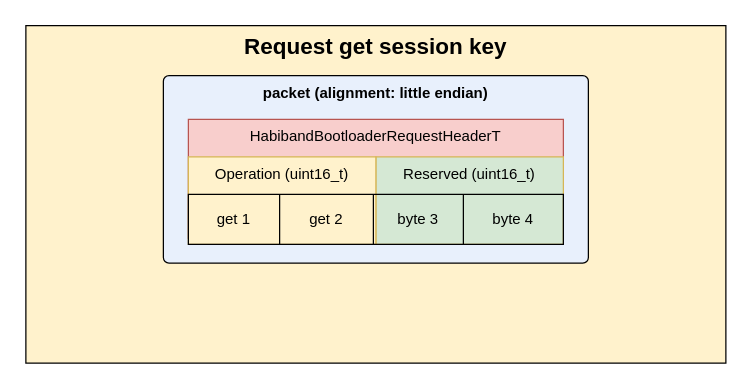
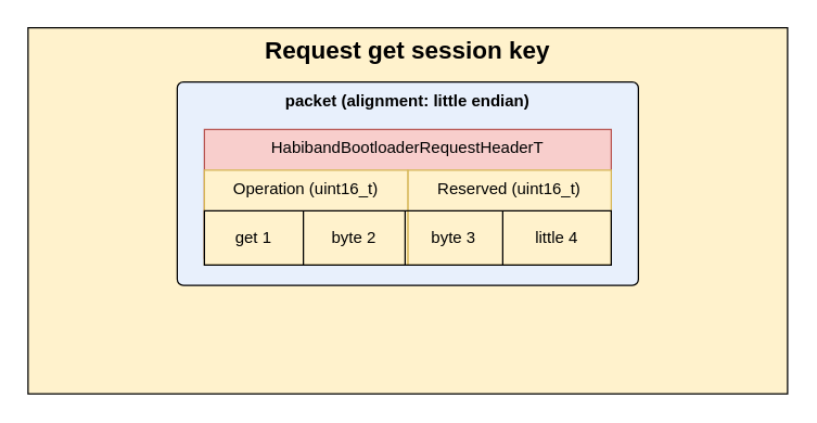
- <mxCell id="5" value="Reserved (uint16_t)" style="rounded=0;whiteSpace=wrap;fillColor=#d5e8d4;fontSize=12;align=center;strokeColor=#d6b656;verticalAlign=top;labelBorderColor=none;" parent="1" vertex="1"><mxGeometry x="300" y="125" width="150" height="70" as="geometry" /></mxCell>
+ <mxCell id="5" value="Reserved (uint16_t)" style="rounded=0;whiteSpace=wrap;fillColor=#fff2cc;fontSize=12;align=center;strokeColor=#d6b656;verticalAlign=top;labelBorderColor=none;" parent="1" vertex="1"><mxGeometry x="300" y="125" width="150" height="70" as="geometry" /></mxCell>
- <mxCell id="10" value="get 2" style="shape=partialRectangle;html=1;whiteSpace=wrap;connectable=0;fillColor=none;top=0;left=0;bottom=0;right=0;overflow=hidden;" parent="8" vertex="1"><mxGeometry x="73" width="75" height="40" as="geometry" /></mxCell>
+ <mxCell id="10" value="byte 2" style="shape=partialRectangle;html=1;whiteSpace=wrap;connectable=0;fillColor=none;top=0;left=0;bottom=0;right=0;overflow=hidden;" parent="8" vertex="1"><mxGeometry x="73" width="75" height="40" as="geometry" /></mxCell>
- <mxCell id="12" value="byte 4" style="shape=partialRectangle;html=1;whiteSpace=wrap;connectable=0;fillColor=none;top=0;left=0;bottom=0;right=0;overflow=hidden;" parent="8" vertex="1"><mxGeometry x="220" width="80" height="40" as="geometry" /></mxCell>
+ <mxCell id="12" value="little 4" style="shape=partialRectangle;html=1;whiteSpace=wrap;connectable=0;fillColor=none;top=0;left=0;bottom=0;right=0;overflow=hidden;" parent="8" vertex="1"><mxGeometry x="220" width="80" height="40" as="geometry" /></mxCell>
